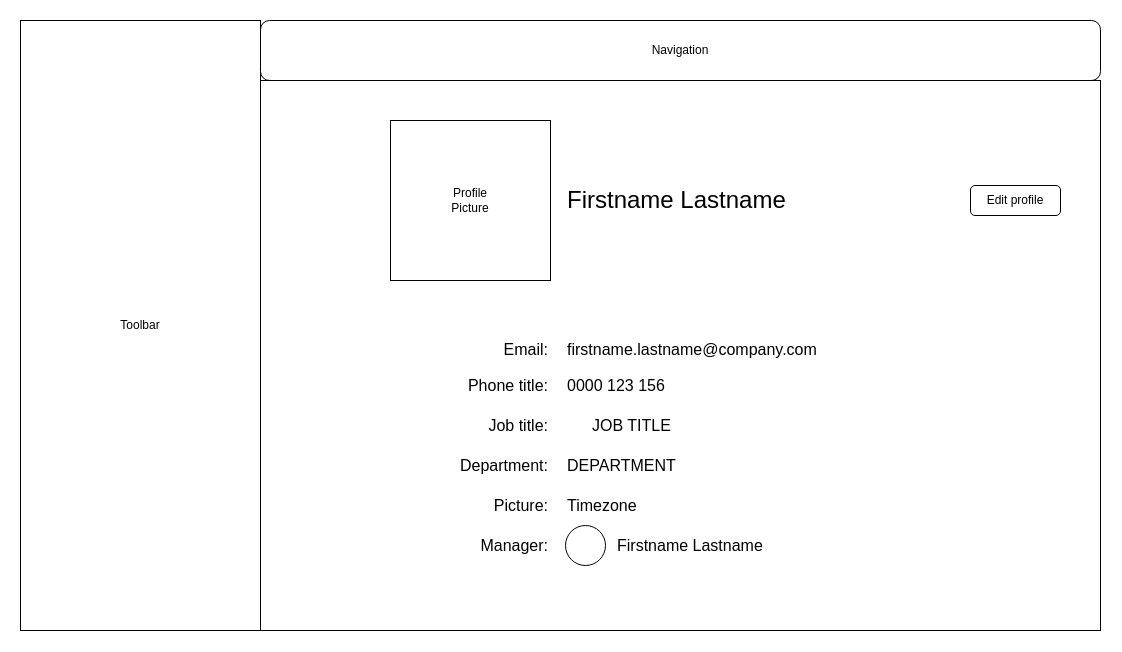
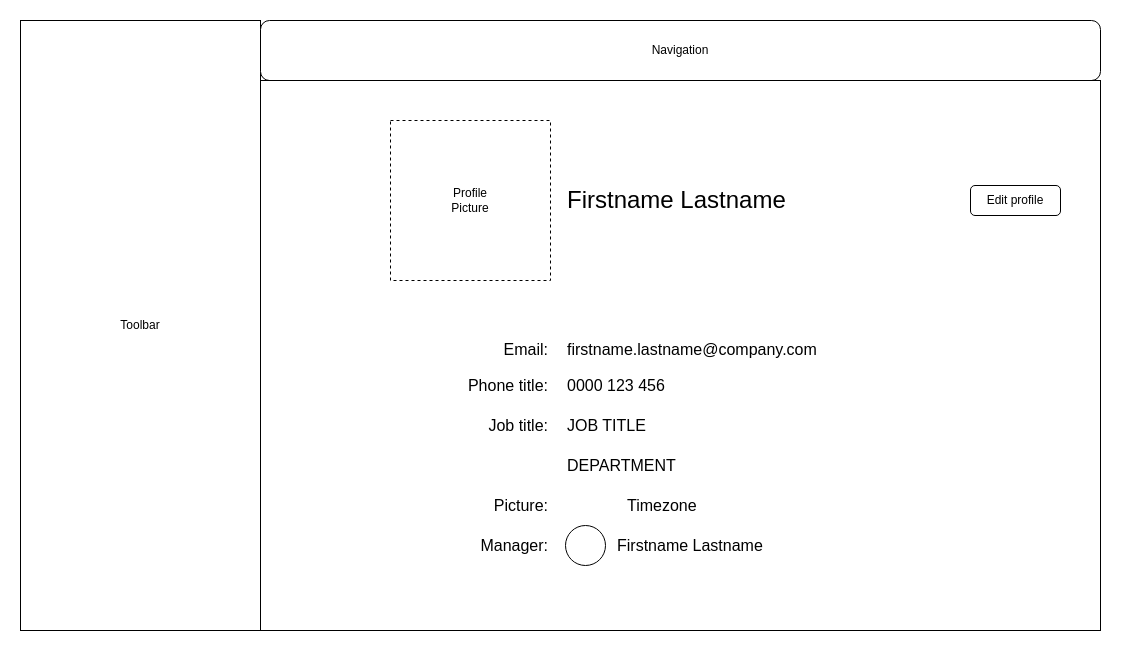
- <mxCell id="5" value="Profile&lt;br&gt;Picture" style="whiteSpace=wrap;html=1;aspect=fixed;" vertex="1" parent="1"><mxGeometry x="390" y="120" width="160" height="160" as="geometry" /></mxCell>
+ <mxCell id="5" value="Profile&lt;br&gt;Picture" style="whiteSpace=wrap;html=1;aspect=fixed;dashed=1;" vertex="1" parent="1"><mxGeometry x="390" y="120" width="160" height="160" as="geometry" /></mxCell>
- <mxCell id="15" value="0000 123 156" style="text;html=1;strokeColor=none;fillColor=none;align=left;verticalAlign=middle;whiteSpace=wrap;rounded=0;fontSize=16;" vertex="1" parent="1"><mxGeometry x="565" y="370" width="105" height="30" as="geometry" /></mxCell>
+ <mxCell id="15" value="0000 123 456" style="text;html=1;strokeColor=none;fillColor=none;align=left;verticalAlign=middle;whiteSpace=wrap;rounded=0;fontSize=16;" vertex="1" parent="1"><mxGeometry x="565" y="370" width="105" height="30" as="geometry" /></mxCell>
- <mxCell id="16" value="JOB TITLE" style="text;html=1;strokeColor=none;fillColor=none;align=left;verticalAlign=middle;whiteSpace=wrap;rounded=0;fontSize=16;" vertex="1" parent="1"><mxGeometry x="590" y="410" width="105" height="30" as="geometry" /></mxCell>
+ <mxCell id="16" value="JOB TITLE" style="text;html=1;strokeColor=none;fillColor=none;align=left;verticalAlign=middle;whiteSpace=wrap;rounded=0;fontSize=16;" vertex="1" parent="1"><mxGeometry x="565" y="410" width="105" height="30" as="geometry" /></mxCell>
- <mxCell id="11" value="Department:" style="text;html=1;strokeColor=none;fillColor=none;align=right;verticalAlign=middle;whiteSpace=wrap;rounded=0;fontSize=16;" vertex="1" parent="1"><mxGeometry x="450" y="450" width="100" height="30" as="geometry" /></mxCell>
- <mxCell id="18" value="Timezone" style="text;html=1;strokeColor=none;fillColor=none;align=left;verticalAlign=middle;whiteSpace=wrap;rounded=0;fontSize=16;" vertex="1" parent="1"><mxGeometry x="565" y="490" width="105" height="30" as="geometry" /></mxCell>
+ <mxCell id="18" value="Timezone" style="text;html=1;strokeColor=none;fillColor=none;align=left;verticalAlign=middle;whiteSpace=wrap;rounded=0;fontSize=16;" vertex="1" parent="1"><mxGeometry x="625" y="490" width="105" height="30" as="geometry" /></mxCell>
